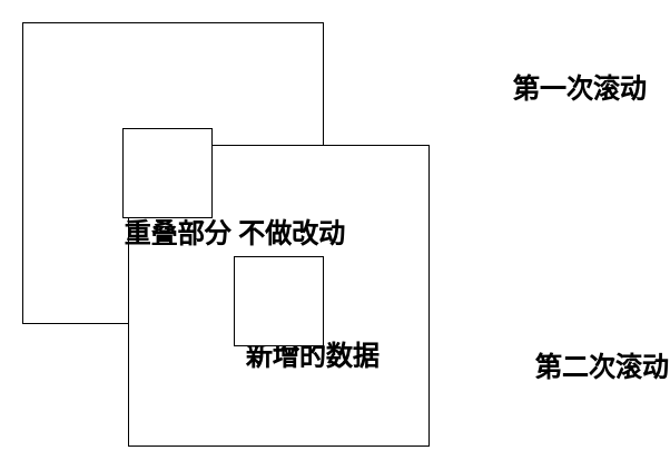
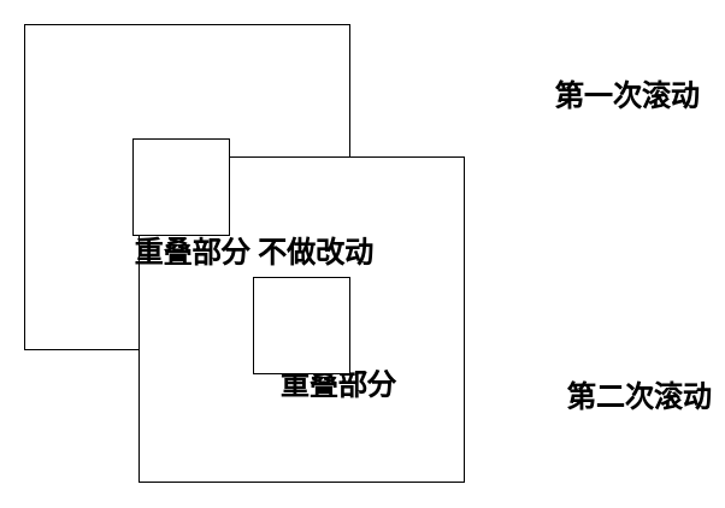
- <mxCell id="7" value="新增的数据" style="text;strokeColor=none;fillColor=none;html=1;fontSize=24;fontStyle=1;verticalAlign=middle;align=center;" parent="1" vertex="1"><mxGeometry x="230" y="300" width="100" height="40" as="geometry" /></mxCell>
+ <mxCell id="7" value="重叠部分" style="text;strokeColor=none;fillColor=none;html=1;fontSize=24;fontStyle=1;verticalAlign=middle;align=center;" parent="1" vertex="1"><mxGeometry x="230" y="300" width="100" height="40" as="geometry" /></mxCell>
- <mxCell id="6" value="第二次滚动" style="text;strokeColor=none;fillColor=none;html=1;fontSize=24;fontStyle=1;verticalAlign=middle;align=center;" parent="1" vertex="1"><mxGeometry x="490" y="310" width="100" height="40" as="geometry" /></mxCell>
+ <mxCell id="6" value="第二次滚动" style="text;strokeColor=none;fillColor=none;html=1;fontSize=24;fontStyle=1;verticalAlign=middle;align=center;" parent="1" vertex="1"><mxGeometry x="480" y="310" width="100" height="40" as="geometry" /></mxCell>
